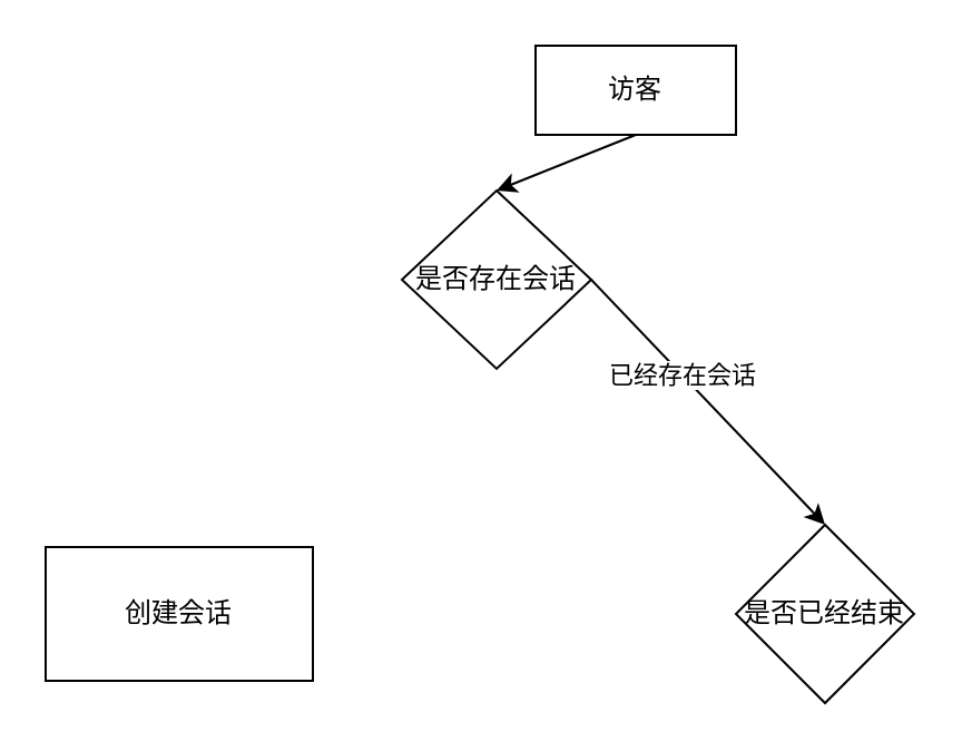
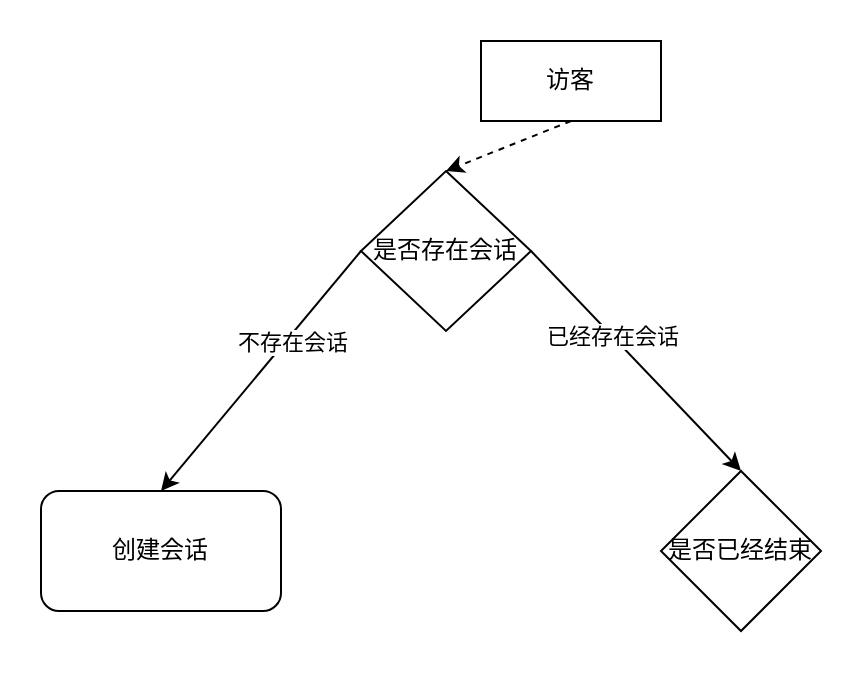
- <mxCell id="2" style="edgeStyle=none;html=1;exitX=0.5;exitY=1;exitDx=0;exitDy=0;entryX=0.5;entryY=0;entryDx=0;entryDy=0;" edge="1" parent="1" source="3" target="8"><mxGeometry relative="1" as="geometry" /></mxCell>
+ <mxCell id="2" style="edgeStyle=none;html=1;exitX=0.5;exitY=1;exitDx=0;exitDy=0;entryX=0.5;entryY=0;entryDx=0;entryDy=0;dashed=1;" edge="1" parent="1" source="3" target="8"><mxGeometry relative="1" as="geometry" /></mxCell>
+ <mxCell id="4" style="edgeStyle=none;html=1;exitX=0;exitY=0.5;exitDx=0;exitDy=0;entryX=0.5;entryY=0;entryDx=0;entryDy=0;" edge="1" parent="1" source="8" target="9"><mxGeometry relative="1" as="geometry" /></mxCell>
+ <mxCell id="5" value="不存在会话" style="edgeLabel;html=1;align=center;verticalAlign=middle;resizable=0;points=[];" vertex="1" connectable="0" parent="4"><mxGeometry x="-0.275" y="2" relative="1" as="geometry"><mxPoint as="offset" /></mxGeometry></mxCell>
- <mxCell id="9" value="创建会话" style="whiteSpace=wrap;html=1;rounded=0;" vertex="1" parent="1"><mxGeometry x="20" y="245" width="120" height="60" as="geometry" /></mxCell>
+ <mxCell id="9" value="创建会话" style="rounded=1;whiteSpace=wrap;html=1;" vertex="1" parent="1"><mxGeometry x="20" y="245" width="120" height="60" as="geometry" /></mxCell>
